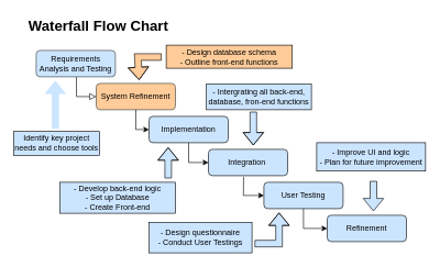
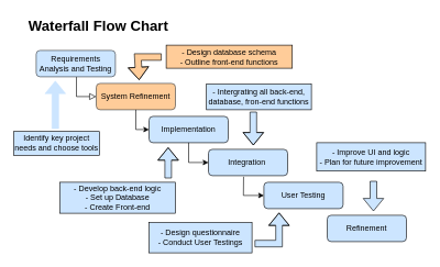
- <mxCell id="12" value="" style="endArrow=classic;html=1;rounded=0;entryX=0;entryY=0.5;entryDx=0;entryDy=0;fontColor=light-dark(#000000,#000000);labelBackgroundColor=none;fillColor=#cce5ff;strokeColor=light-dark(#000000,#000000);exitX=0.5;exitY=1;exitDx=0;exitDy=0;" edge="1" parent="1" source="9" target="11"><mxGeometry width="50" height="50" relative="1" as="geometry"><mxPoint x="519" y="296" as="sourcePoint" /><mxPoint x="425" y="246" as="targetPoint" /><Array as="points"><mxPoint x="459" y="346" /></Array></mxGeometry></mxCell>
